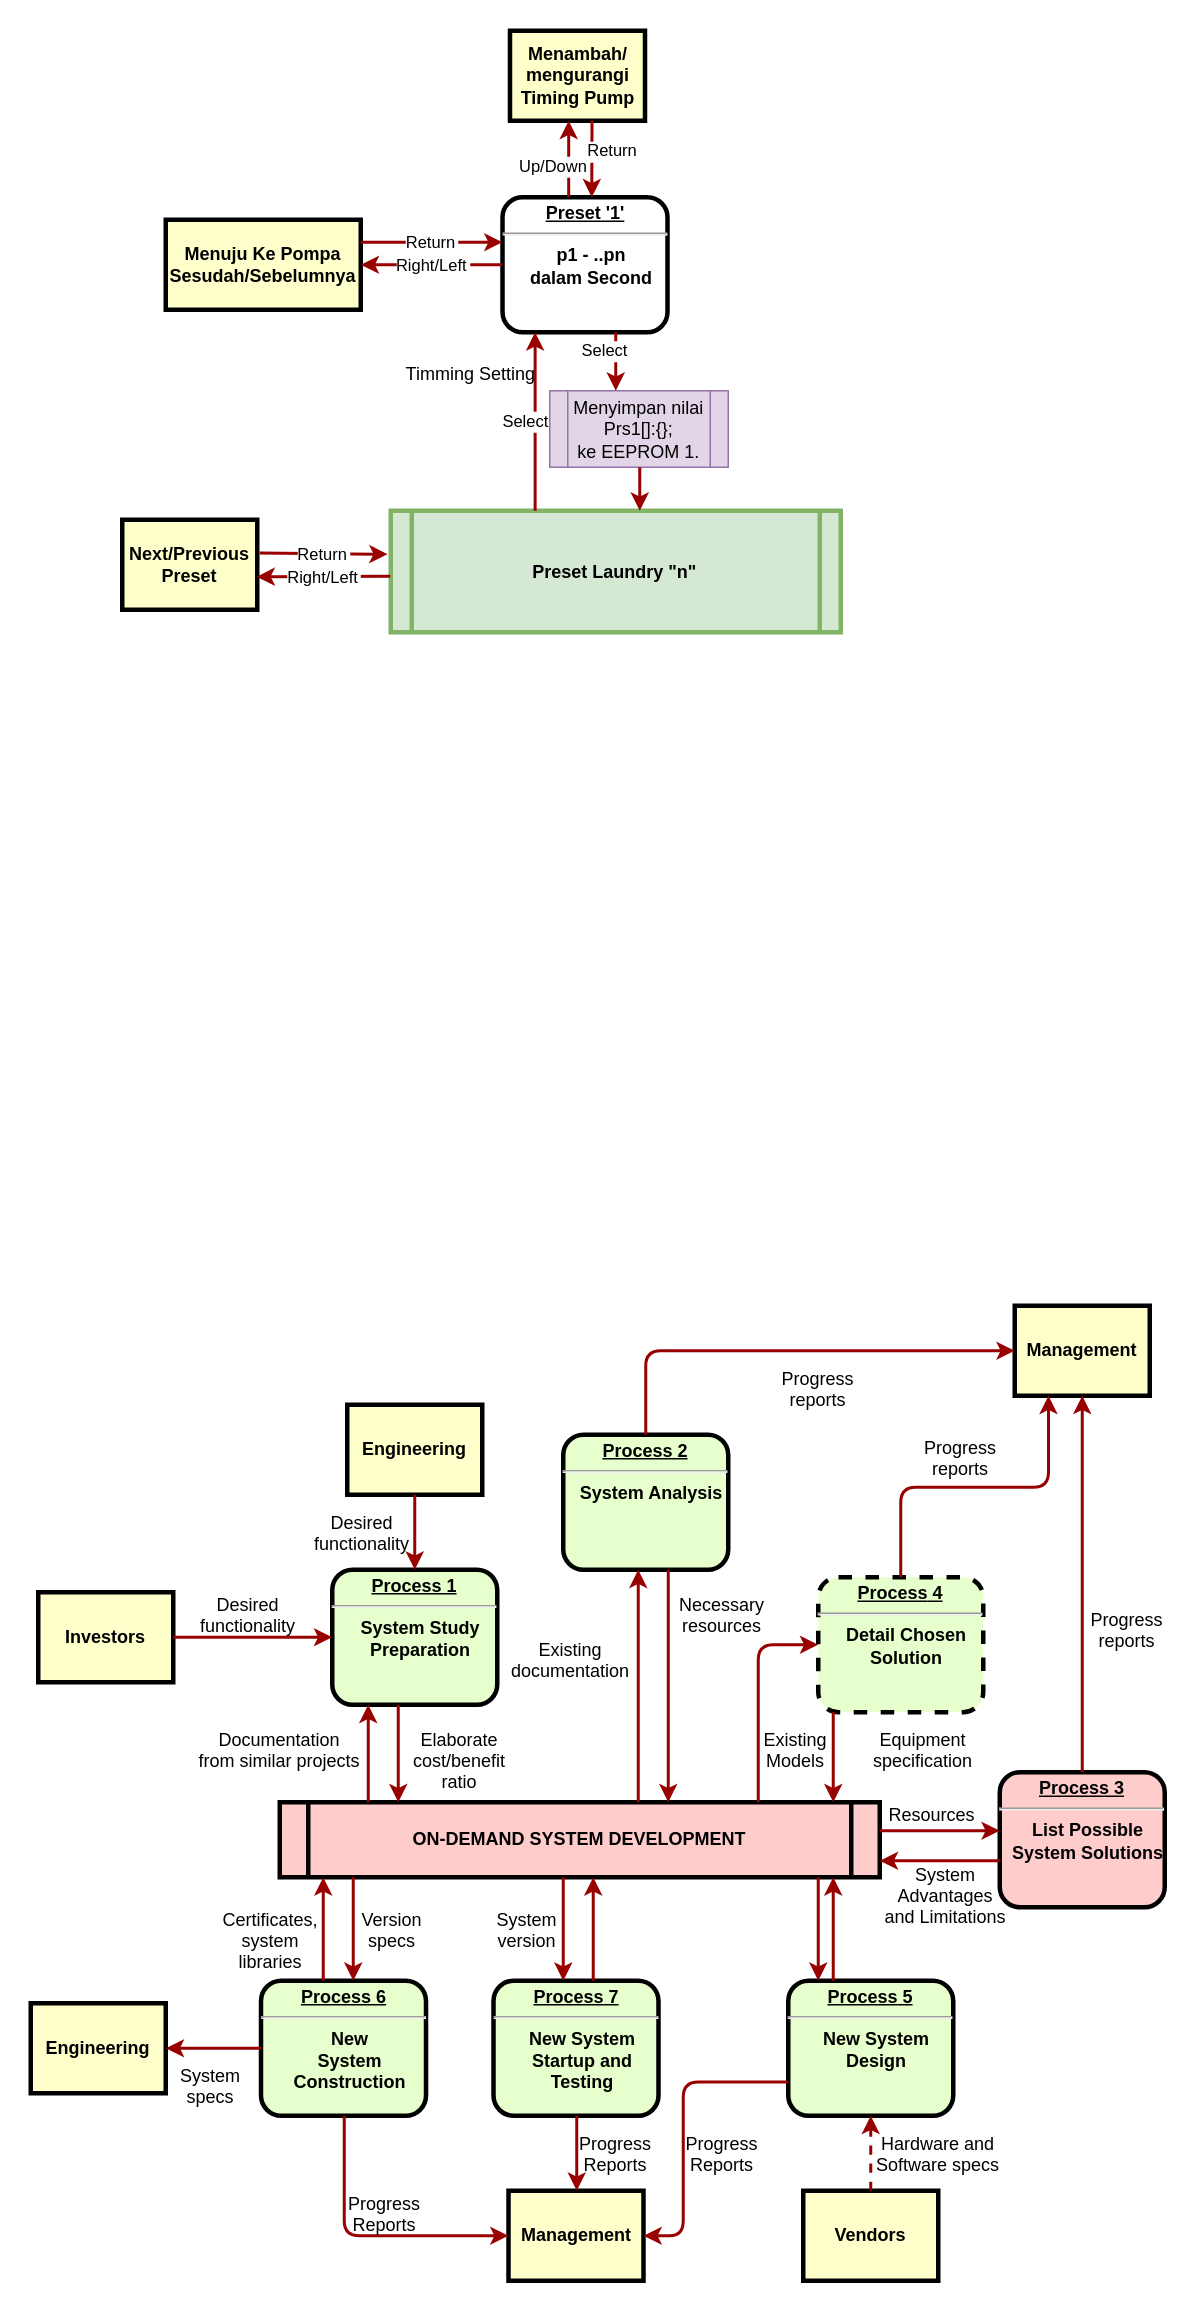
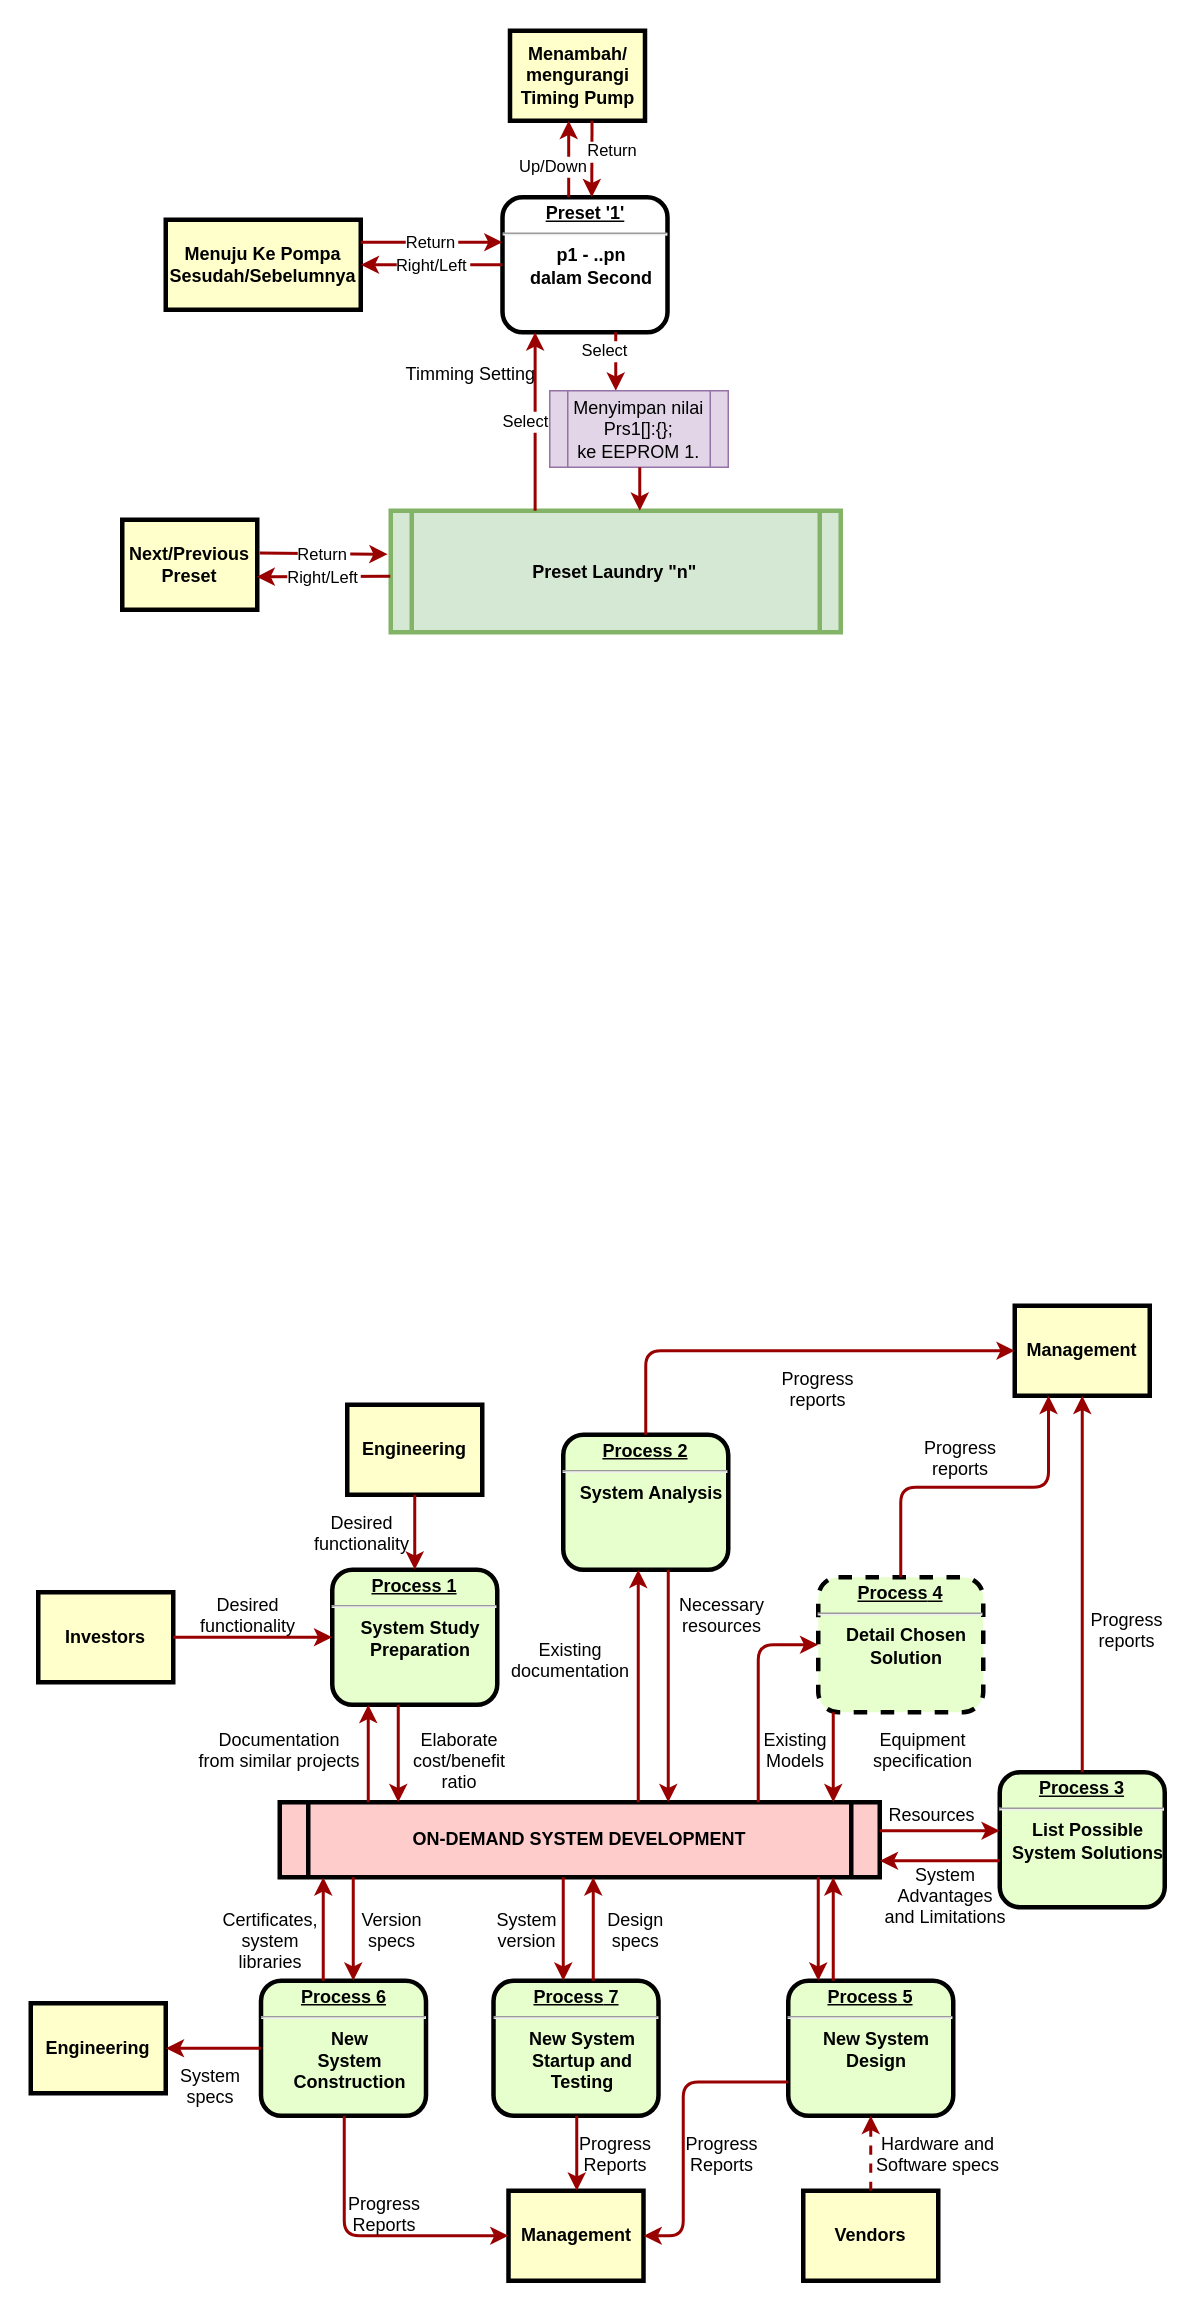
- <mxCell id="12" value="&lt;p style=&quot;margin: 0px; margin-top: 4px; text-align: center; text-decoration: underline;&quot;&gt;&lt;strong&gt;&lt;strong&gt;Process&lt;/strong&gt; 3&lt;br /&gt;&lt;/strong&gt;&lt;/p&gt;&lt;hr /&gt;&lt;p style=&quot;margin: 0px; margin-left: 8px;&quot;&gt;List Possible&lt;/p&gt;&lt;p style=&quot;margin: 0px; margin-left: 8px;&quot;&gt;System Solutions&lt;/p&gt;" style="verticalAlign=middle;align=center;overflow=fill;fontSize=12;fontFamily=Helvetica;html=1;rounded=1;fontStyle=1;strokeWidth=3;fillColor=#ffcccc;" vertex="1" parent="1"><mxGeometry x="666" y="1181" width="110" height="90" as="geometry" /></mxCell>
+ <mxCell id="12" value="&lt;p style=&quot;margin: 0px; margin-top: 4px; text-align: center; text-decoration: underline;&quot;&gt;&lt;strong&gt;&lt;strong&gt;Process&lt;/strong&gt; 3&lt;br /&gt;&lt;/strong&gt;&lt;/p&gt;&lt;hr /&gt;&lt;p style=&quot;margin: 0px; margin-left: 8px;&quot;&gt;List Possible&lt;/p&gt;&lt;p style=&quot;margin: 0px; margin-left: 8px;&quot;&gt;System Solutions&lt;/p&gt;" style="verticalAlign=middle;align=center;overflow=fill;fontSize=12;fontFamily=Helvetica;html=1;rounded=1;fontStyle=1;strokeWidth=3;fillColor=#E6FFCC" vertex="1" parent="1"><mxGeometry x="666" y="1181" width="110" height="90" as="geometry" /></mxCell>
+ <mxCell id="65" value="Design&#10;specs" style="text;spacingTop=-5;align=center" vertex="1" parent="1"><mxGeometry x="408.5" y="1271" width="30" height="20" as="geometry" /></mxCell>
